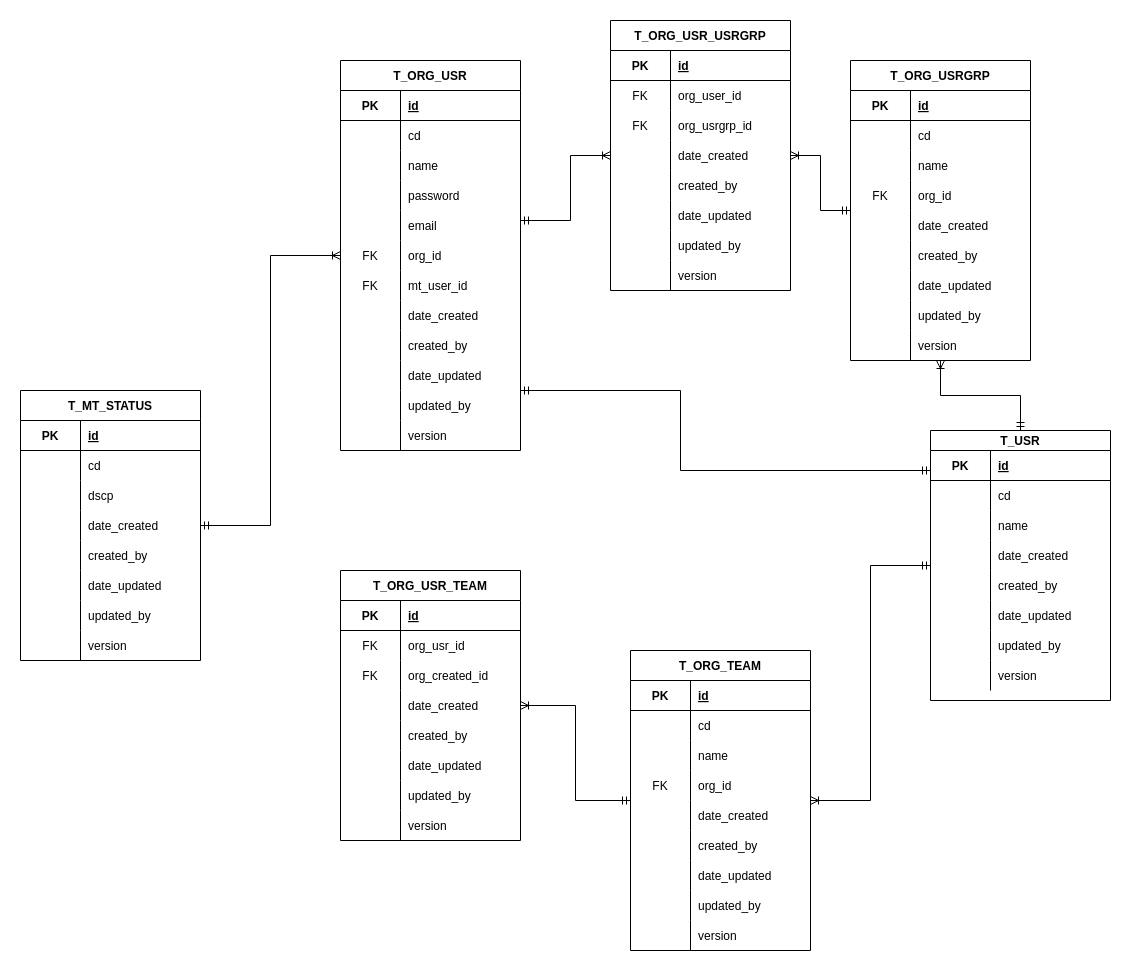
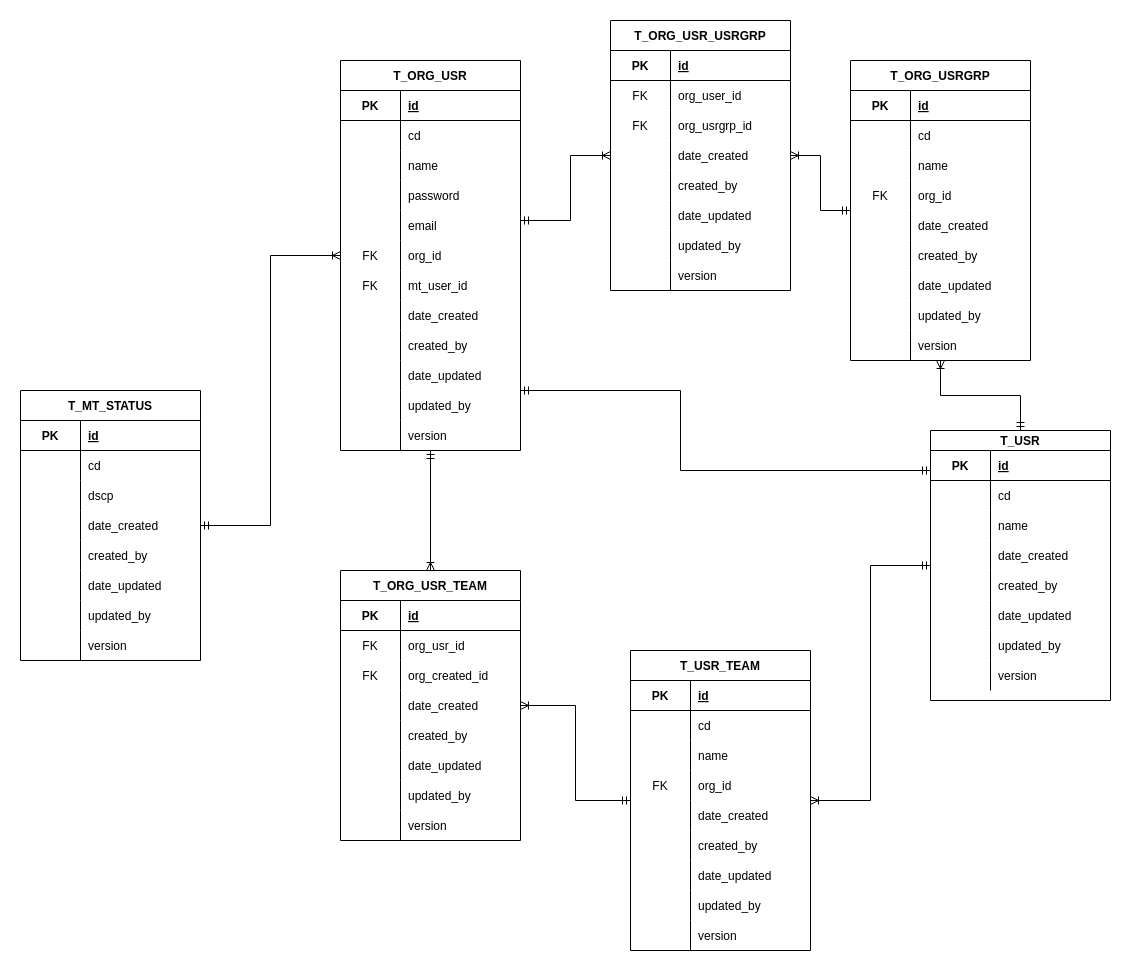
+ <mxCell id="177" style="edgeStyle=orthogonalEdgeStyle;rounded=0;orthogonalLoop=1;jettySize=auto;html=1;endArrow=ERmandOne;endFill=0;startArrow=ERoneToMany;startFill=0;" parent="1" source="178" target="3" edge="1"><mxGeometry relative="1" as="geometry" /></mxCell>
- <mxCell id="149" value="T_ORG_TEAM" style="shape=table;startSize=30;container=1;collapsible=1;childLayout=tableLayout;fixedRows=1;rowLines=0;fontStyle=1;align=center;resizeLast=1;" parent="1" vertex="1"><mxGeometry x="630" y="650" width="180" height="300" as="geometry" /></mxCell>
+ <mxCell id="149" value="T_USR_TEAM" style="shape=table;startSize=30;container=1;collapsible=1;childLayout=tableLayout;fixedRows=1;rowLines=0;fontStyle=1;align=center;resizeLast=1;" parent="1" vertex="1"><mxGeometry x="630" y="650" width="180" height="300" as="geometry" /></mxCell>
